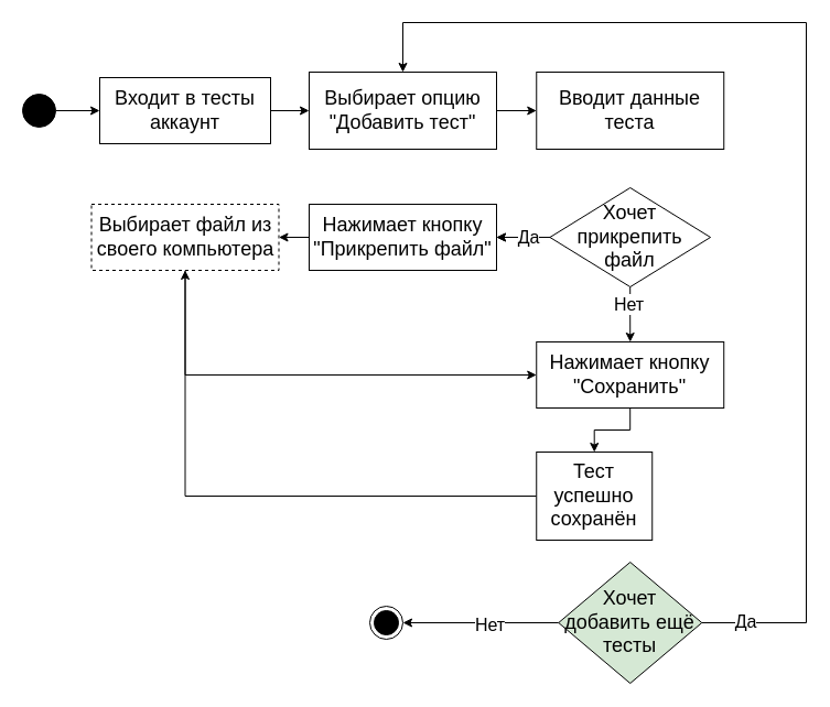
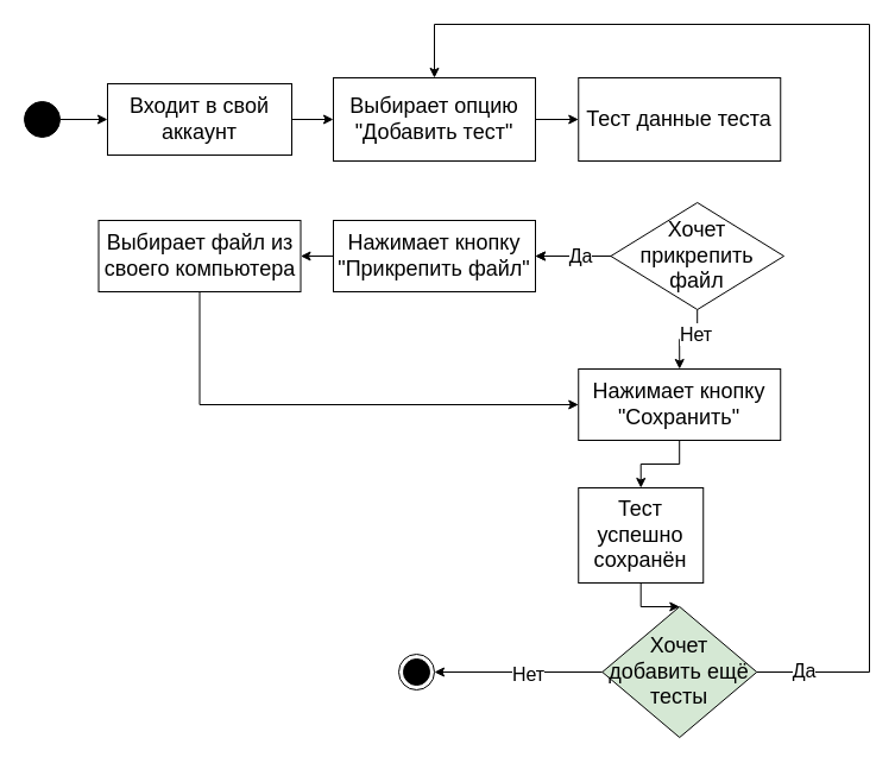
- <mxCell id="5" value="Входит в тесты аккаунт" style="rounded=0;whiteSpace=wrap;html=1;fontSize=18;" vertex="1" parent="1"><mxGeometry x="90" y="70" width="155" height="60" as="geometry" /></mxCell>
+ <mxCell id="5" value="Входит в свой аккаунт" style="rounded=0;whiteSpace=wrap;html=1;fontSize=18;" vertex="1" parent="1"><mxGeometry x="90" y="70" width="155" height="60" as="geometry" /></mxCell>
- <mxCell id="8" value="Вводит данные теста" style="rounded=0;whiteSpace=wrap;html=1;fontSize=18;" vertex="1" parent="1"><mxGeometry x="486.25" y="65" width="170" height="70" as="geometry" /></mxCell>
+ <mxCell id="8" value="Тест данные теста" style="rounded=0;whiteSpace=wrap;html=1;fontSize=18;" vertex="1" parent="1"><mxGeometry x="486.25" y="65" width="170" height="70" as="geometry" /></mxCell>
- <mxCell id="20" value="&lt;span style=&quot;font-size: 18px;&quot;&gt;Выбирает файл из своего компьютера&lt;/span&gt;" style="rounded=0;whiteSpace=wrap;html=1;dashed=1;" vertex="1" parent="1"><mxGeometry x="82.5" y="185" width="170" height="60" as="geometry" /></mxCell>
+ <mxCell id="20" value="&lt;span style=&quot;font-size: 18px;&quot;&gt;Выбирает файл из своего компьютера&lt;/span&gt;" style="rounded=0;whiteSpace=wrap;html=1;" vertex="1" parent="1"><mxGeometry x="82.5" y="185" width="170" height="60" as="geometry" /></mxCell>
- <mxCell id="14" value="Хочет прикрепить файл" style="rhombus;whiteSpace=wrap;html=1;fontSize=18;rounded=0;" vertex="1" parent="1"><mxGeometry x="498.43" y="170" width="145.63" height="90" as="geometry" /></mxCell>
+ <mxCell id="14" value="Хочет прикрепить файл" style="rhombus;whiteSpace=wrap;html=1;fontSize=18;rounded=0;" vertex="1" parent="1"><mxGeometry x="513.43" y="170" width="145.63" height="90" as="geometry" /></mxCell>
- <mxCell id="21" style="edgeStyle=orthogonalEdgeStyle;rounded=0;orthogonalLoop=1;jettySize=auto;html=1;" edge="1" parent="1" source="22" target="20"><mxGeometry relative="1" as="geometry" /></mxCell>
+ <mxCell id="21" style="edgeStyle=orthogonalEdgeStyle;rounded=0;orthogonalLoop=1;jettySize=auto;html=1;entryX=0.5;entryY=0;entryDx=0;entryDy=0;" edge="1" parent="1" source="22" target="27"><mxGeometry relative="1" as="geometry" /></mxCell>
